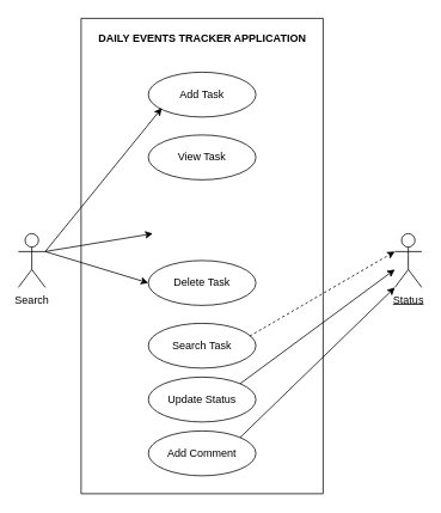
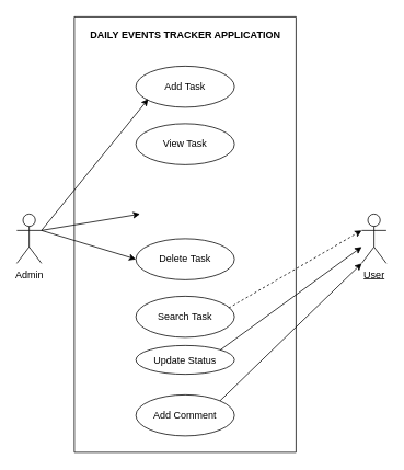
- <mxCell id="2" value="Search" style="shape=umlActor;verticalLabelPosition=bottom;verticalAlign=top;html=1;outlineConnect=0;" vertex="1" parent="1"><mxGeometry x="20" y="260" width="30" height="60" as="geometry" /></mxCell>
+ <mxCell id="2" value="Admin" style="shape=umlActor;verticalLabelPosition=bottom;verticalAlign=top;html=1;outlineConnect=0;" vertex="1" parent="1"><mxGeometry x="20" y="260" width="30" height="60" as="geometry" /></mxCell>
- <mxCell id="13" value="&lt;u&gt;Status&lt;br&gt;&lt;br&gt;&lt;/u&gt;" style="shape=umlActor;verticalLabelPosition=bottom;verticalAlign=top;html=1;outlineConnect=0;" vertex="1" parent="1"><mxGeometry x="440" y="260" width="30" height="60" as="geometry" /></mxCell>
+ <mxCell id="13" value="&lt;u&gt;User&lt;br&gt;&lt;br&gt;&lt;/u&gt;" style="shape=umlActor;verticalLabelPosition=bottom;verticalAlign=top;html=1;outlineConnect=0;" vertex="1" parent="1"><mxGeometry x="440" y="260" width="30" height="60" as="geometry" /></mxCell>
- <mxCell id="11" value="Update Status" style="ellipse;whiteSpace=wrap;html=1;" vertex="1" parent="3"><mxGeometry x="75" y="400" width="120" height="50" as="geometry" /></mxCell>
+ <mxCell id="11" value="Update Status" style="ellipse;whiteSpace=wrap;html=1;" vertex="1" parent="3"><mxGeometry x="75" y="400" width="120" height="35" as="geometry" /></mxCell>
